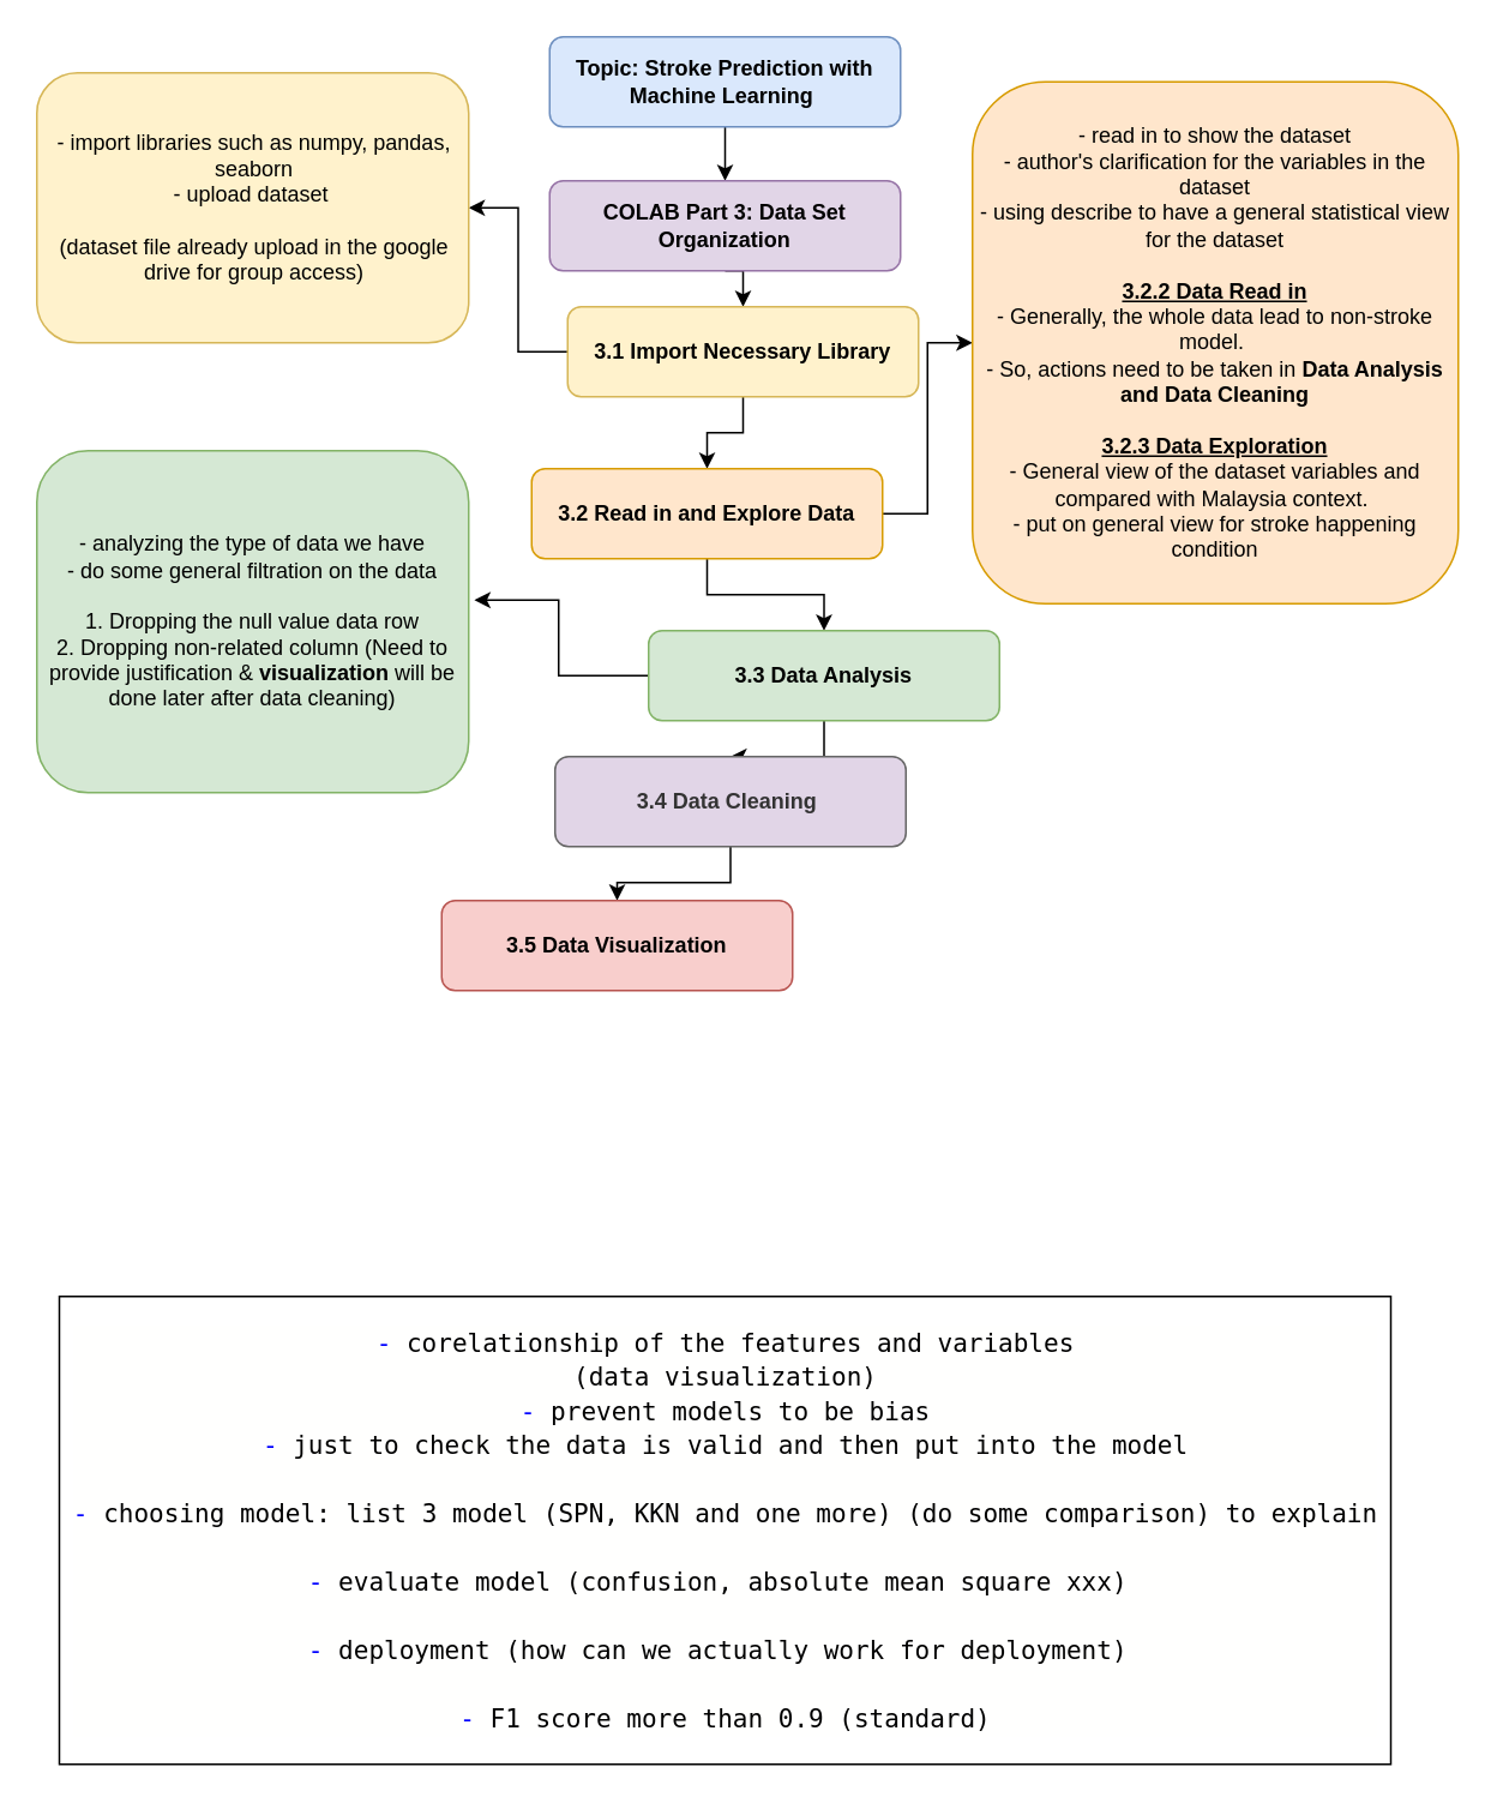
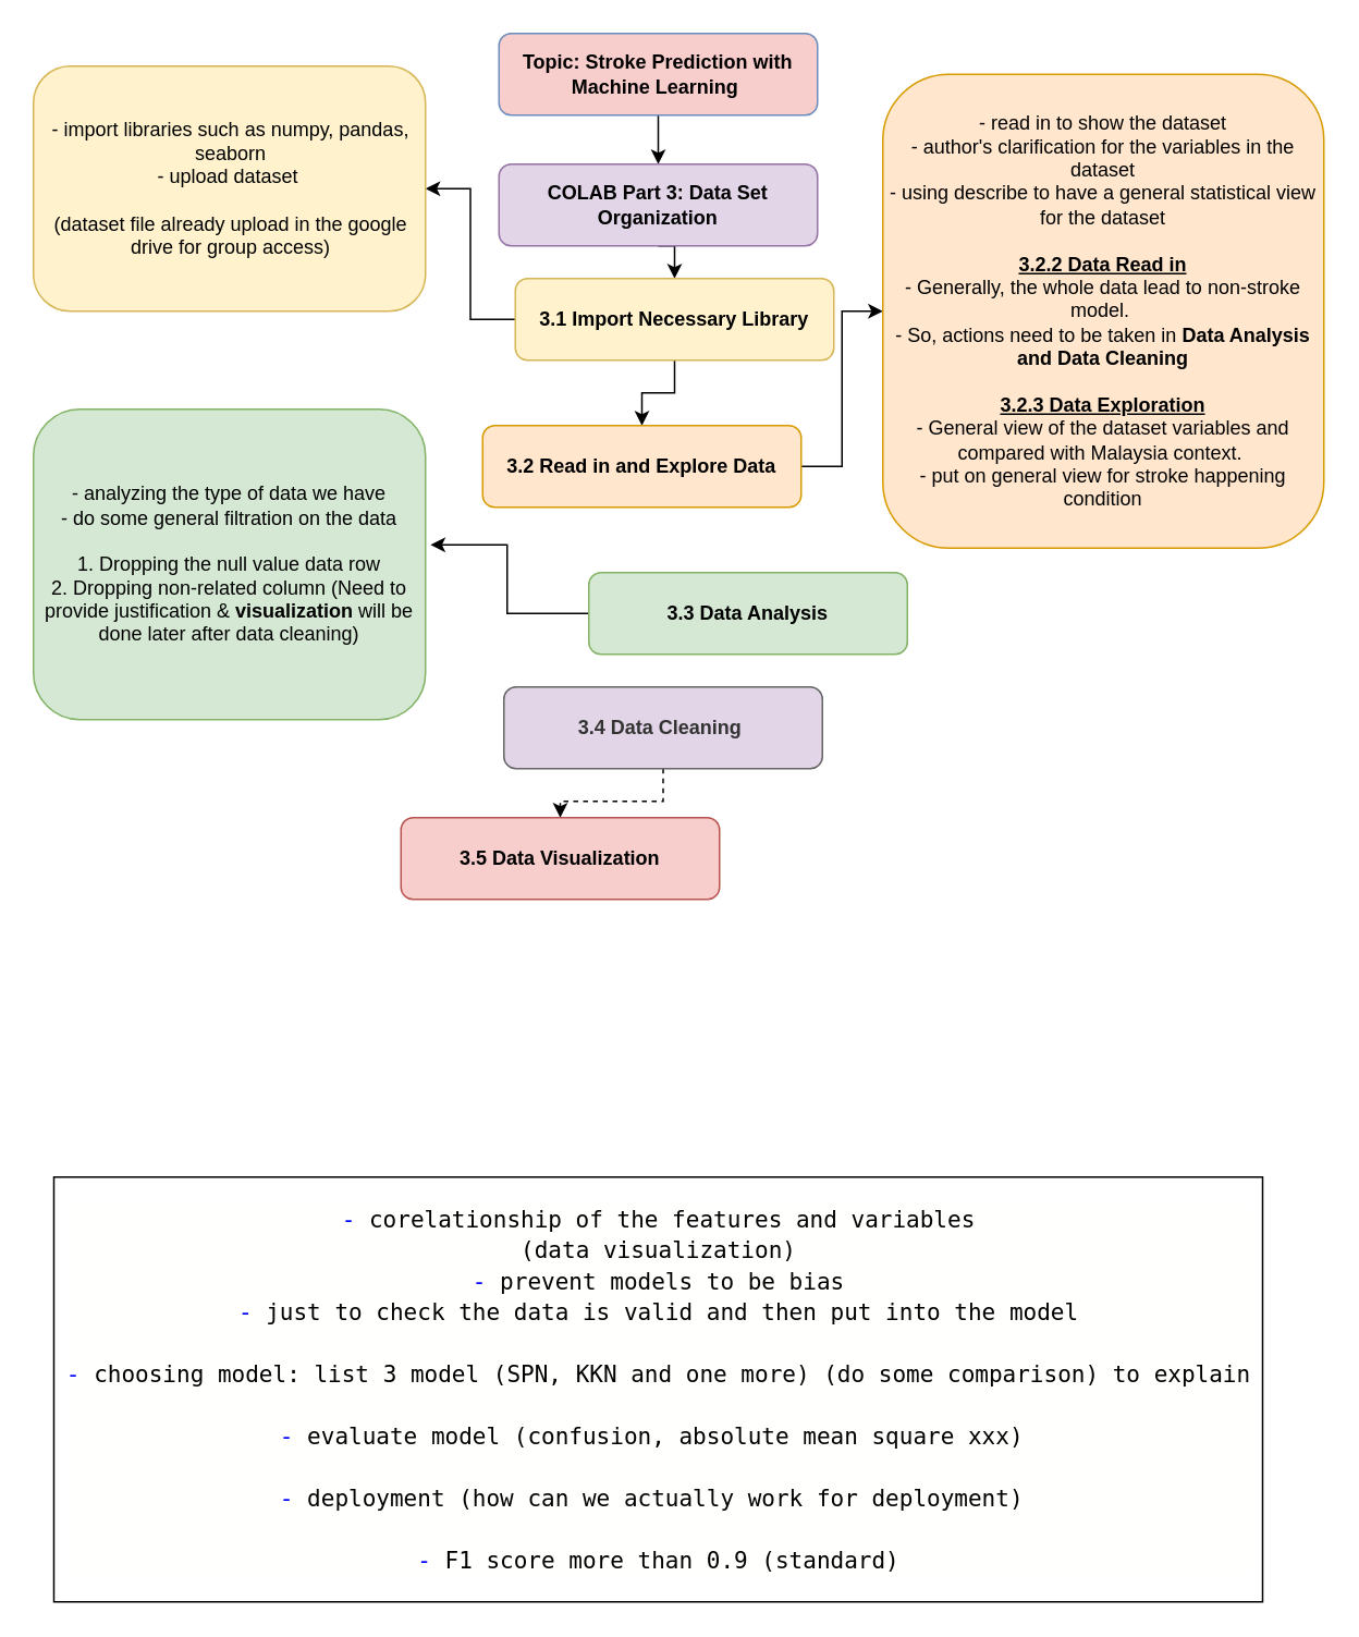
- <mxCell id="3" value="Topic: Stroke Prediction with Machine Learning&amp;nbsp;" style="rounded=1;whiteSpace=wrap;html=1;fillColor=#dae8fc;strokeColor=#6c8ebf;fontStyle=1" parent="1" vertex="1"><mxGeometry x="305" y="20" width="195" height="50" as="geometry" /></mxCell>
+ <mxCell id="3" value="Topic: Stroke Prediction with Machine Learning&amp;nbsp;" style="rounded=1;whiteSpace=wrap;html=1;fillColor=#f8cecc;strokeColor=#6c8ebf;fontStyle=1;" parent="1" vertex="1"><mxGeometry x="305" y="20" width="195" height="50" as="geometry" /></mxCell>
- <mxCell id="11" style="edgeStyle=orthogonalEdgeStyle;rounded=0;orthogonalLoop=1;jettySize=auto;html=1;exitX=0.5;exitY=1;exitDx=0;exitDy=0;entryX=0.5;entryY=0;entryDx=0;entryDy=0;" edge="1" parent="1" source="12" target="16"><mxGeometry relative="1" as="geometry" /></mxCell>
- <mxCell id="14" style="edgeStyle=orthogonalEdgeStyle;rounded=0;orthogonalLoop=1;jettySize=auto;html=1;exitX=0.5;exitY=1;exitDx=0;exitDy=0;entryX=0.5;entryY=0;entryDx=0;entryDy=0;" edge="1" parent="1" source="16" target="20"><mxGeometry relative="1" as="geometry" /></mxCell>
- <mxCell id="19" style="edgeStyle=orthogonalEdgeStyle;rounded=0;orthogonalLoop=1;jettySize=auto;html=1;exitX=0.5;exitY=1;exitDx=0;exitDy=0;entryX=0.5;entryY=0;entryDx=0;entryDy=0;" edge="1" parent="1" source="20" target="21"><mxGeometry relative="1" as="geometry" /></mxCell>
+ <mxCell id="19" style="edgeStyle=orthogonalEdgeStyle;rounded=0;orthogonalLoop=1;jettySize=auto;html=1;exitX=0.5;exitY=1;exitDx=0;exitDy=0;entryX=0.5;entryY=0;entryDx=0;entryDy=0;dashed=1;" edge="1" parent="1" source="20" target="21"><mxGeometry relative="1" as="geometry" /></mxCell>
